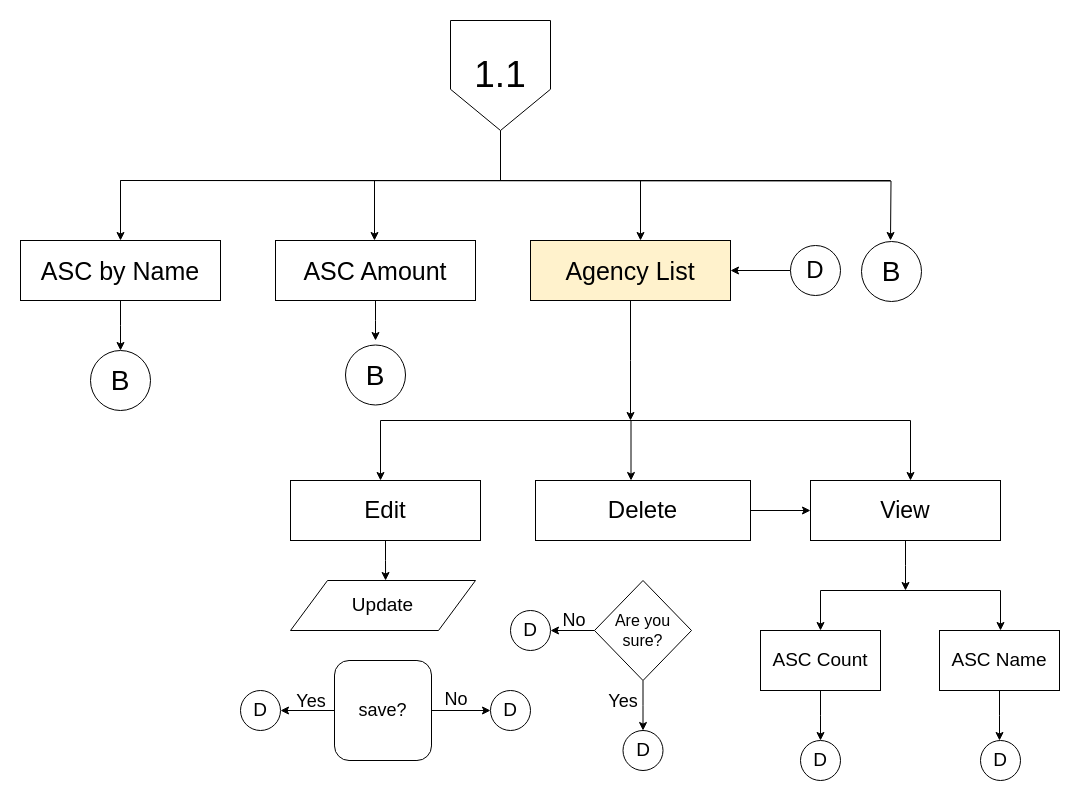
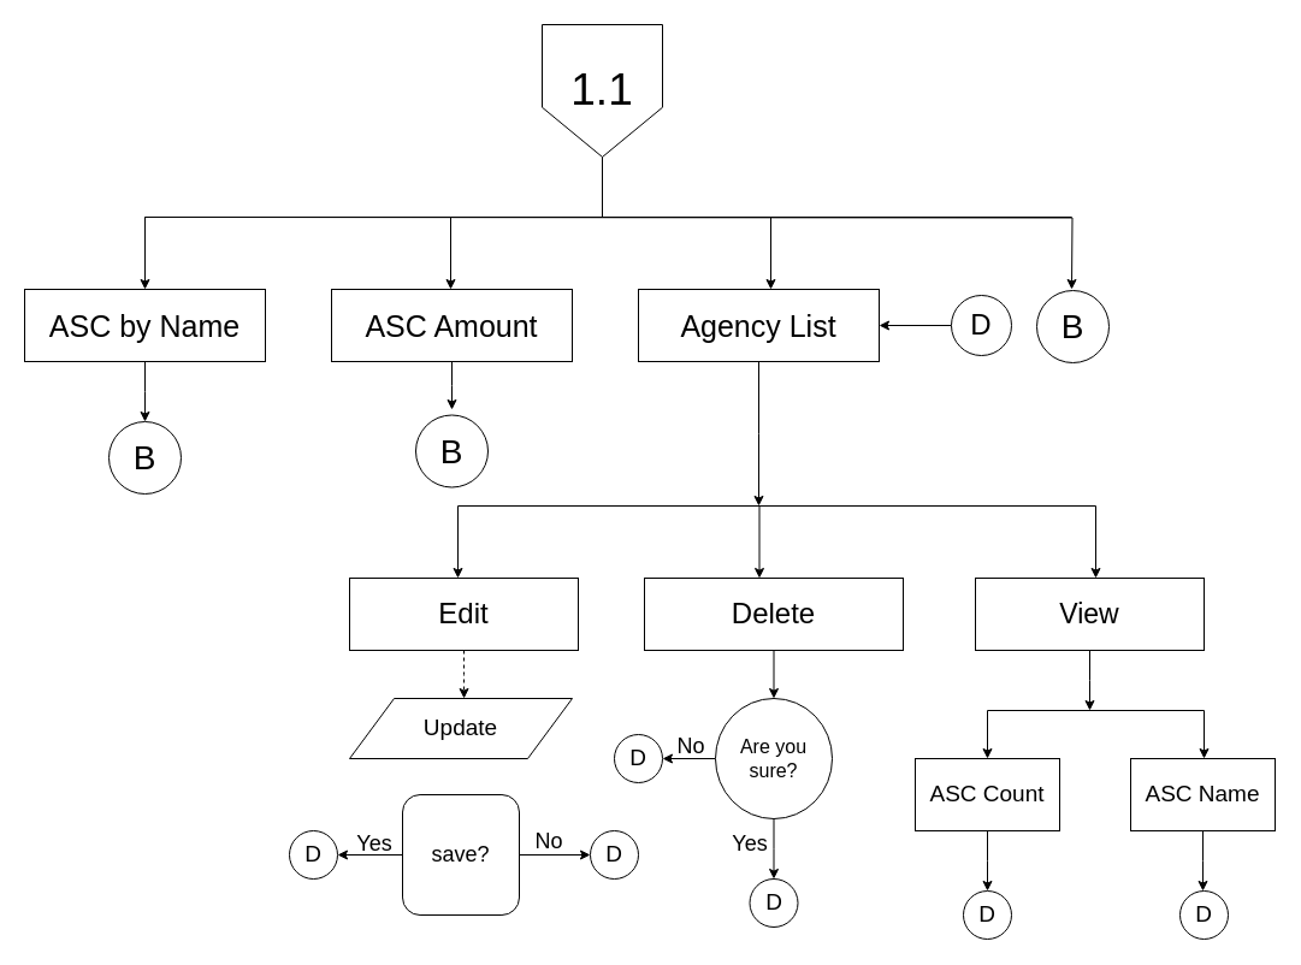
- <mxCell id="14" value="&lt;font style=&quot;font-size: 25px&quot;&gt;Agency List&lt;br&gt;&lt;/font&gt;" style="rounded=0;whiteSpace=wrap;html=1;fillColor=#fff2cc;" vertex="1" parent="1"><mxGeometry x="530" y="240" width="200" height="60" as="geometry" /></mxCell>
+ <mxCell id="14" value="&lt;font style=&quot;font-size: 25px&quot;&gt;Agency List&lt;br&gt;&lt;/font&gt;" style="rounded=0;whiteSpace=wrap;html=1;" vertex="1" parent="1"><mxGeometry x="530" y="240" width="200" height="60" as="geometry" /></mxCell>
- <mxCell id="24" style="edgeStyle=orthogonalEdgeStyle;rounded=0;orthogonalLoop=1;jettySize=auto;html=1;" edge="1" parent="1" source="25" target="27"><mxGeometry relative="1" as="geometry" /></mxCell>
+ <mxCell id="24" style="edgeStyle=orthogonalEdgeStyle;rounded=0;orthogonalLoop=1;jettySize=auto;html=1;entryX=0.5;entryY=0;entryDx=0;entryDy=0;" edge="1" parent="1" source="25" target="34"><mxGeometry relative="1" as="geometry" /></mxCell>
- <mxCell id="21" style="edgeStyle=orthogonalEdgeStyle;rounded=0;orthogonalLoop=1;jettySize=auto;html=1;entryX=0.514;entryY=0;entryDx=0;entryDy=0;entryPerimeter=0;" edge="1" parent="1" source="22" target="28"><mxGeometry relative="1" as="geometry" /></mxCell>
+ <mxCell id="21" style="edgeStyle=orthogonalEdgeStyle;rounded=0;orthogonalLoop=1;jettySize=auto;html=1;entryX=0.514;entryY=0;entryDx=0;entryDy=0;entryPerimeter=0;dashed=1;" edge="1" parent="1" source="22" target="28"><mxGeometry relative="1" as="geometry" /></mxCell>
- <mxCell id="34" value="&lt;font style=&quot;font-size: 16px&quot;&gt;Are you sure?&lt;br&gt;&lt;/font&gt;" style="rhombus;whiteSpace=wrap;html=1;" vertex="1" parent="1"><mxGeometry x="594" y="580" width="97" height="100" as="geometry" /></mxCell>
+ <mxCell id="34" value="&lt;font style=&quot;font-size: 16px&quot;&gt;Are you sure?&lt;br&gt;&lt;/font&gt;" style="ellipse;whiteSpace=wrap;html=1;" vertex="1" parent="1"><mxGeometry x="594" y="580" width="97" height="100" as="geometry" /></mxCell>
